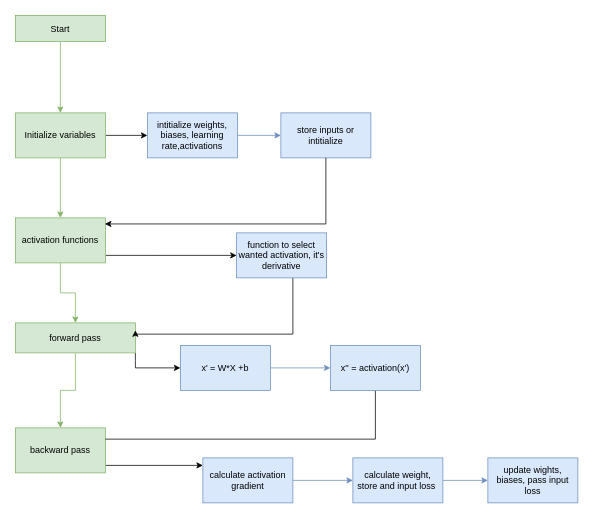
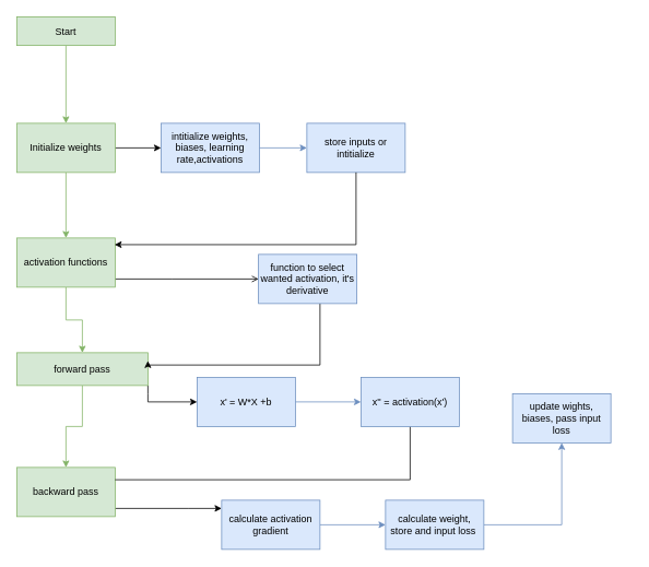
- <mxCell id="6" value="Initialize variables" style="whiteSpace=wrap;html=1;rounded=0;fillColor=#d5e8d4;strokeColor=#82b366;" parent="1" vertex="1"><mxGeometry x="20" y="150" width="120" height="60" as="geometry" /></mxCell>
+ <mxCell id="6" value="Initialize weights" style="whiteSpace=wrap;html=1;rounded=0;fillColor=#d5e8d4;strokeColor=#82b366;" parent="1" vertex="1"><mxGeometry x="20" y="150" width="120" height="60" as="geometry" /></mxCell>
- <mxCell id="8" value="" style="edgeStyle=orthogonalEdgeStyle;rounded=0;orthogonalLoop=1;jettySize=auto;html=1;" parent="1" source="9" target="20" edge="1"><mxGeometry relative="1" as="geometry"><Array as="points"><mxPoint x="210" y="340" /><mxPoint x="210" y="340" /></Array></mxGeometry></mxCell>
+ <mxCell id="8" value="" style="edgeStyle=orthogonalEdgeStyle;rounded=0;orthogonalLoop=1;jettySize=auto;html=1;endArrow=open;" parent="1" source="9" target="20" edge="1"><mxGeometry relative="1" as="geometry"><Array as="points"><mxPoint x="210" y="340" /><mxPoint x="210" y="340" /></Array></mxGeometry></mxCell>
- <mxCell id="29" value="update wights, biases, pass input loss" style="whiteSpace=wrap;html=1;rounded=0;fillColor=#dae8fc;strokeColor=#6c8ebf;" parent="1" vertex="1"><mxGeometry x="650" y="610" width="120" height="60" as="geometry" /></mxCell>
+ <mxCell id="29" value="update wights, biases, pass input loss" style="whiteSpace=wrap;html=1;rounded=0;fillColor=#dae8fc;strokeColor=#6c8ebf;" parent="1" vertex="1"><mxGeometry x="625" y="480" width="120" height="60" as="geometry" /></mxCell>
